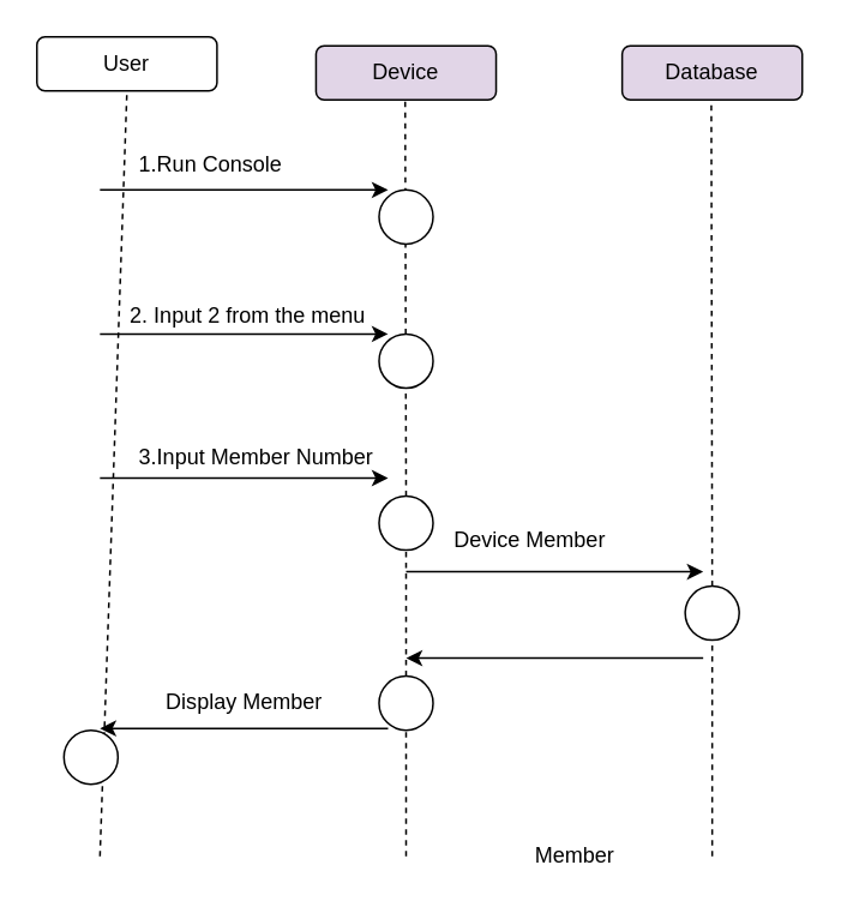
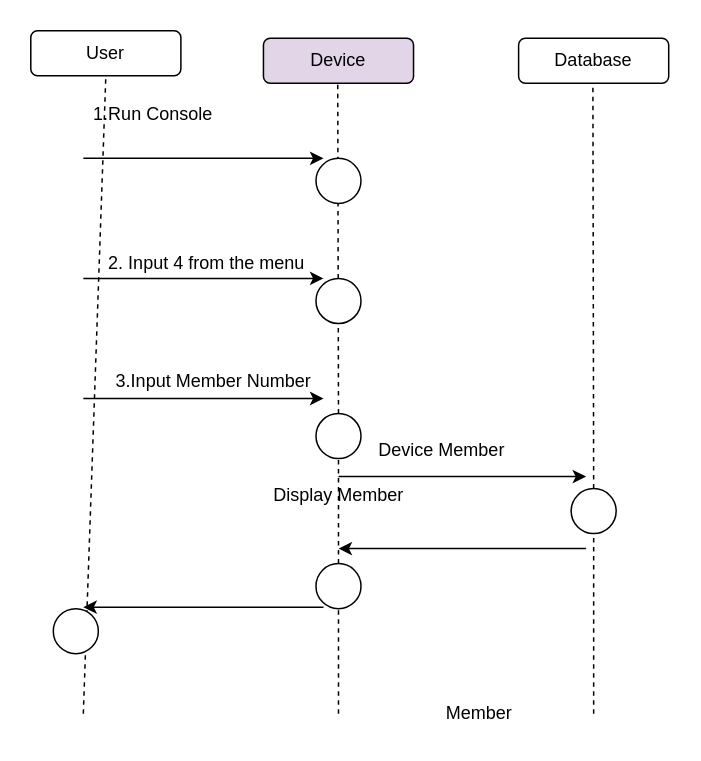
- <mxCell id="4" value="Database" style="rounded=1;whiteSpace=wrap;html=1;fillColor=#e1d5e7;" parent="1" vertex="1"><mxGeometry x="345" y="25" width="100" height="30" as="geometry" /></mxCell>
+ <mxCell id="4" value="Database" style="rounded=1;whiteSpace=wrap;html=1;" parent="1" vertex="1"><mxGeometry x="345" y="25" width="100" height="30" as="geometry" /></mxCell>
- <mxCell id="7" value="1.Run Console" style="text;html=1;resizable=0;points=[];autosize=1;align=left;verticalAlign=top;spacingTop=-4;" parent="1" vertex="1"><mxGeometry x="75" y="81" width="90" height="20" as="geometry" /></mxCell>
+ <mxCell id="7" value="1.Run Console" style="text;html=1;resizable=0;points=[];autosize=1;align=left;verticalAlign=top;spacingTop=-4;" parent="1" vertex="1"><mxGeometry x="60" y="66" width="90" height="20" as="geometry" /></mxCell>
- <mxCell id="11" value="2. Input 2 from the menu" style="text;html=1;resizable=0;points=[];autosize=1;align=left;verticalAlign=top;spacingTop=-4;" parent="1" vertex="1"><mxGeometry x="70" y="165" width="150" height="20" as="geometry" /></mxCell>
+ <mxCell id="11" value="2. Input 4 from the menu" style="text;html=1;resizable=0;points=[];autosize=1;align=left;verticalAlign=top;spacingTop=-4;" parent="1" vertex="1"><mxGeometry x="70" y="165" width="150" height="20" as="geometry" /></mxCell>
- <mxCell id="26" value="Display Member&amp;nbsp;" style="text;html=1;resizable=0;points=[];autosize=1;align=left;verticalAlign=top;spacingTop=-4;" vertex="1" parent="1"><mxGeometry x="90" y="380" width="110" height="20" as="geometry" /></mxCell>
+ <mxCell id="26" value="Display Member&amp;nbsp;" style="text;html=1;resizable=0;points=[];autosize=1;align=left;verticalAlign=top;spacingTop=-4;" vertex="1" parent="1"><mxGeometry x="180" y="320" width="110" height="20" as="geometry" /></mxCell>
